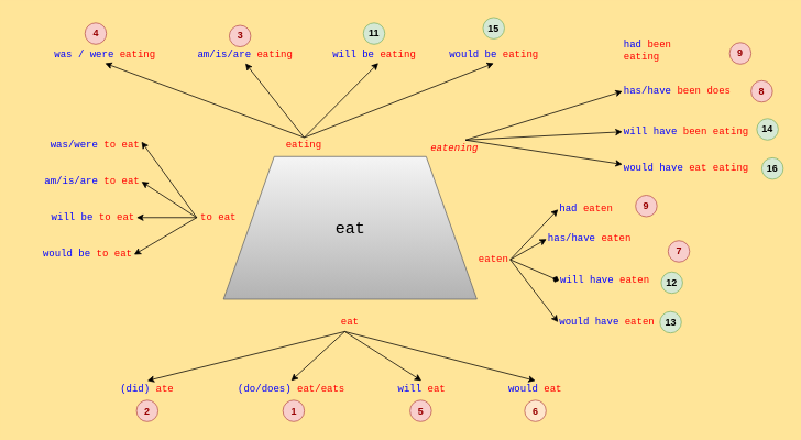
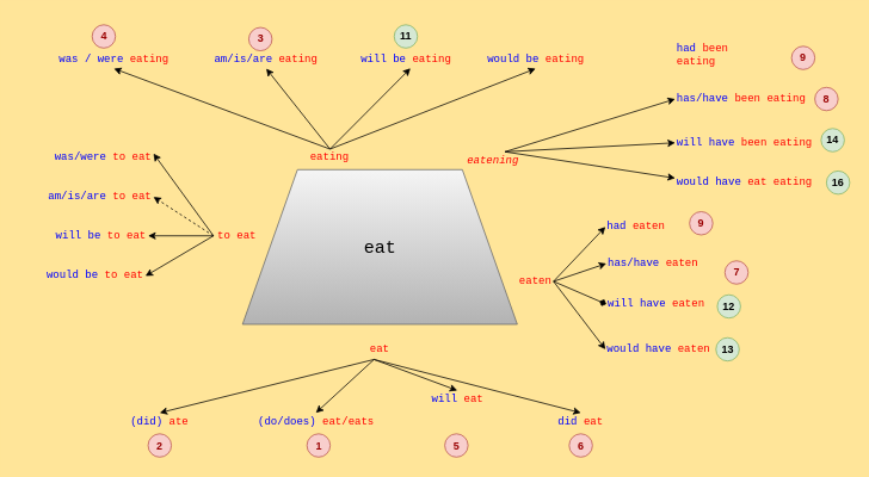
- <mxCell id="62" value="15" style="ellipse;whiteSpace=wrap;html=1;aspect=fixed;fillColor=#d5e8d4;strokeColor=#82b366;fontStyle=1;" vertex="1" parent="1"><mxGeometry x="585" y="20.5" width="26" height="26" as="geometry" /></mxCell>
- <mxCell id="7" value="&lt;font color=&quot;#0000FF&quot;&gt;has/have&lt;/font&gt; &lt;font color=&quot;#FF0000&quot;&gt;been does&lt;/font&gt;" style="text;html=1;strokeColor=none;fillColor=none;align=left;verticalAlign=middle;whiteSpace=wrap;rounded=0;fontFamily=Courier New;" parent="1" vertex="1"><mxGeometry x="754" y="100" width="163" height="20" as="geometry" /></mxCell>
+ <mxCell id="7" value="&lt;font color=&quot;#0000FF&quot;&gt;has/have&lt;/font&gt; &lt;font color=&quot;#FF0000&quot;&gt;been eating&lt;/font&gt;" style="text;html=1;strokeColor=none;fillColor=none;align=left;verticalAlign=middle;whiteSpace=wrap;rounded=0;fontFamily=Courier New;" parent="1" vertex="1"><mxGeometry x="754" y="100" width="163" height="20" as="geometry" /></mxCell>
- <mxCell id="15" style="edgeStyle=none;rounded=0;orthogonalLoop=1;jettySize=auto;html=1;entryX=1;entryY=0.5;entryDx=0;entryDy=0;exitX=0;exitY=0.5;exitDx=0;exitDy=0;fontFamily=Courier New;align=left;" parent="1" source="11" target="14" edge="1"><mxGeometry relative="1" as="geometry" /></mxCell>
+ <mxCell id="15" style="edgeStyle=none;rounded=0;orthogonalLoop=1;jettySize=auto;html=1;entryX=1;entryY=0.5;entryDx=0;entryDy=0;exitX=0;exitY=0.5;exitDx=0;exitDy=0;fontFamily=Courier New;align=left;dashed=1;" parent="1" source="11" target="14" edge="1"><mxGeometry relative="1" as="geometry" /></mxCell>
- <mxCell id="41" value="&lt;font color=&quot;#0000FF&quot;&gt;has/have&lt;/font&gt; &lt;font color=&quot;#FF0000&quot;&gt;eaten&lt;/font&gt;" style="text;html=1;strokeColor=none;fillColor=none;align=left;verticalAlign=middle;whiteSpace=wrap;rounded=0;fontFamily=Courier New;" parent="1" vertex="1"><mxGeometry x="662" y="279" width="119" height="20" as="geometry" /></mxCell>
+ <mxCell id="41" value="&lt;font color=&quot;#0000FF&quot;&gt;has/have&lt;/font&gt; &lt;font color=&quot;#FF0000&quot;&gt;eaten&lt;/font&gt;" style="text;html=1;strokeColor=none;fillColor=none;align=left;verticalAlign=middle;whiteSpace=wrap;rounded=0;fontFamily=Courier New;" parent="1" vertex="1"><mxGeometry x="677" y="284" width="119" height="20" as="geometry" /></mxCell>
- <mxCell id="34" value="&lt;font color=&quot;#0000FF&quot;&gt;will&lt;/font&gt; &lt;font color=&quot;#FF0000&quot;&gt;eat&lt;/font&gt;" style="text;html=1;strokeColor=none;fillColor=none;align=center;verticalAlign=middle;whiteSpace=wrap;rounded=0;fontFamily=Courier New;" parent="1" vertex="1"><mxGeometry x="474.5" y="461" width="72" height="20" as="geometry" /></mxCell>
+ <mxCell id="34" value="&lt;font color=&quot;#0000FF&quot;&gt;will&lt;/font&gt; &lt;font color=&quot;#FF0000&quot;&gt;eat&lt;/font&gt;" style="text;html=1;strokeColor=none;fillColor=none;align=center;verticalAlign=middle;whiteSpace=wrap;rounded=0;fontFamily=Courier New;" parent="1" vertex="1"><mxGeometry x="474.5" y="436" width="72" height="20" as="geometry" /></mxCell>
- <mxCell id="36" value="&lt;font color=&quot;#0000FF&quot;&gt;would&lt;/font&gt; &lt;font color=&quot;#FF0000&quot;&gt;eat&lt;/font&gt;" style="text;html=1;strokeColor=none;fillColor=none;align=center;verticalAlign=middle;whiteSpace=wrap;rounded=0;fontFamily=Courier New;" parent="1" vertex="1"><mxGeometry x="609" y="461" width="79" height="20" as="geometry" /></mxCell>
+ <mxCell id="36" value="&lt;font color=&quot;#0000FF&quot;&gt;did&lt;/font&gt; &lt;font color=&quot;#FF0000&quot;&gt;eat&lt;/font&gt;" style="text;html=1;strokeColor=none;fillColor=none;align=center;verticalAlign=middle;whiteSpace=wrap;rounded=0;fontFamily=Courier New;" parent="1" vertex="1"><mxGeometry x="609" y="461" width="79" height="20" as="geometry" /></mxCell>
- <mxCell id="51" value="6" style="ellipse;whiteSpace=wrap;html=1;aspect=fixed;fillColor=#ffe6cc;strokeColor=#b85450;fontStyle=1;fontColor=#990000;" vertex="1" parent="1"><mxGeometry x="635.5" y="484.5" width="26" height="26" as="geometry" /></mxCell>
+ <mxCell id="51" value="6" style="ellipse;whiteSpace=wrap;html=1;aspect=fixed;fillColor=#f8cecc;strokeColor=#b85450;fontStyle=1;fontColor=#990000;" vertex="1" parent="1"><mxGeometry x="635.5" y="484.5" width="26" height="26" as="geometry" /></mxCell>
